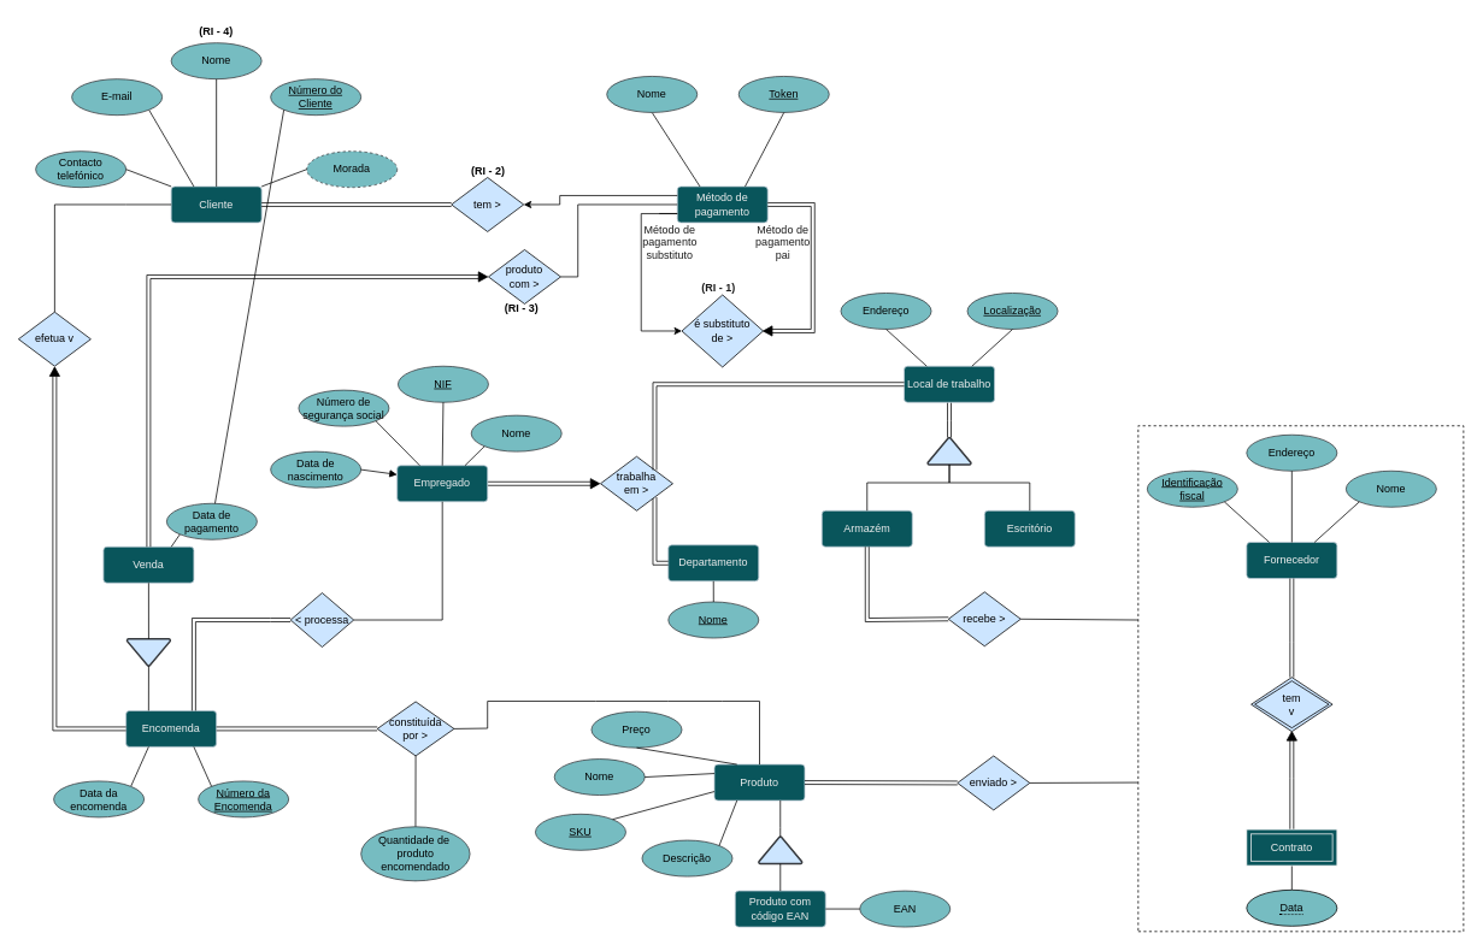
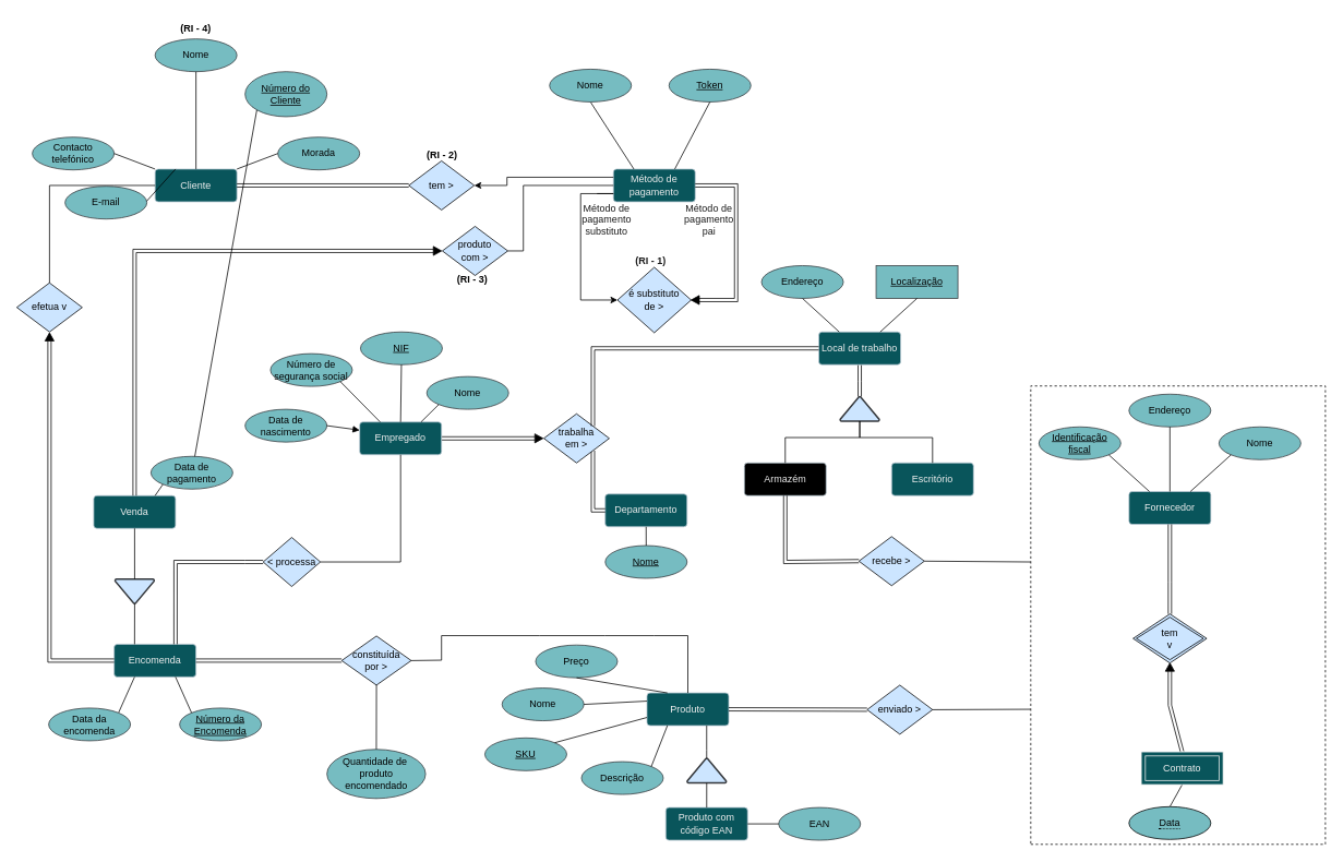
- <mxCell id="91" value="E-mail" style="ellipse;whiteSpace=wrap;html=1;align=center;labelBackgroundColor=none;fillColor=#76BCC1;strokeColor=#36393d;fontStyle=0" parent="1" vertex="1"><mxGeometry x="79" y="87" width="100" height="40" as="geometry" /></mxCell>
+ <mxCell id="91" value="E-mail" style="ellipse;whiteSpace=wrap;html=1;align=center;labelBackgroundColor=none;fillColor=#76BCC1;strokeColor=#36393d;fontStyle=0" parent="1" vertex="1"><mxGeometry x="79" y="227" width="100" height="40" as="geometry" /></mxCell>
- <mxCell id="3" value="Número do Cliente" style="ellipse;whiteSpace=wrap;html=1;align=center;fontStyle=4;labelBackgroundColor=none;fillColor=#76BCC1;strokeColor=#36393d;" parent="1" vertex="1"><mxGeometry x="299" y="87" width="100" height="40" as="geometry" /></mxCell>
+ <mxCell id="3" value="Número do Cliente" style="ellipse;whiteSpace=wrap;html=1;align=center;fontStyle=4;labelBackgroundColor=none;fillColor=#76BCC1;strokeColor=#36393d;" parent="1" vertex="1"><mxGeometry x="299" y="87" width="100" height="55" as="geometry" /></mxCell>
- <mxCell id="5" value="Morada" style="ellipse;whiteSpace=wrap;html=1;align=center;labelBackgroundColor=none;fillColor=#76BCC1;strokeColor=#36393d;dashed=1;" parent="1" vertex="1"><mxGeometry x="339" y="167" width="100" height="40" as="geometry" /></mxCell>
+ <mxCell id="5" value="Morada" style="ellipse;whiteSpace=wrap;html=1;align=center;labelBackgroundColor=none;fillColor=#76BCC1;strokeColor=#36393d;" parent="1" vertex="1"><mxGeometry x="339" y="167" width="100" height="40" as="geometry" /></mxCell>
- <mxCell id="34" value="Localização" style="ellipse;whiteSpace=wrap;html=1;align=center;fontStyle=4;labelBackgroundColor=none;fillColor=#76BCC1;strokeColor=#36393d;" parent="1" vertex="1"><mxGeometry x="1070" y="324" width="100" height="40" as="geometry" /></mxCell>
+ <mxCell id="34" value="Localização" style="whiteSpace=wrap;html=1;align=center;fontStyle=4;labelBackgroundColor=none;fillColor=#76BCC1;strokeColor=#36393d;rounded=0;" parent="1" vertex="1"><mxGeometry x="1070" y="324" width="100" height="40" as="geometry" /></mxCell>
- <mxCell id="39" value="Armazém" style="rounded=1;arcSize=10;whiteSpace=wrap;html=1;align=center;labelBackgroundColor=none;fillColor=#09555B;strokeColor=#BAC8D3;fontColor=#EEEEEE;" parent="1" vertex="1"><mxGeometry x="909" y="565" width="100" height="40" as="geometry" /></mxCell>
+ <mxCell id="39" value="Armazém" style="rounded=1;arcSize=10;whiteSpace=wrap;html=1;align=center;labelBackgroundColor=none;fillColor=#000000;strokeColor=#BAC8D3;fontColor=#EEEEEE;" parent="1" vertex="1"><mxGeometry x="909" y="565" width="100" height="40" as="geometry" /></mxCell>
- <mxCell id="108" value="Contrato" style="shape=ext;margin=3;double=1;whiteSpace=wrap;html=1;align=center;fillColor=#09555B;fontColor=#EEEEEE;strokeColor=#EEEEEE;" parent="1" vertex="1"><mxGeometry x="1379" y="918" width="100" height="40" as="geometry" /></mxCell>
+ <mxCell id="108" value="Contrato" style="shape=ext;margin=3;double=1;whiteSpace=wrap;html=1;align=center;fillColor=#09555B;fontColor=#EEEEEE;strokeColor=#EEEEEE;" parent="1" vertex="1"><mxGeometry x="1394" y="918" width="100" height="40" as="geometry" /></mxCell>
